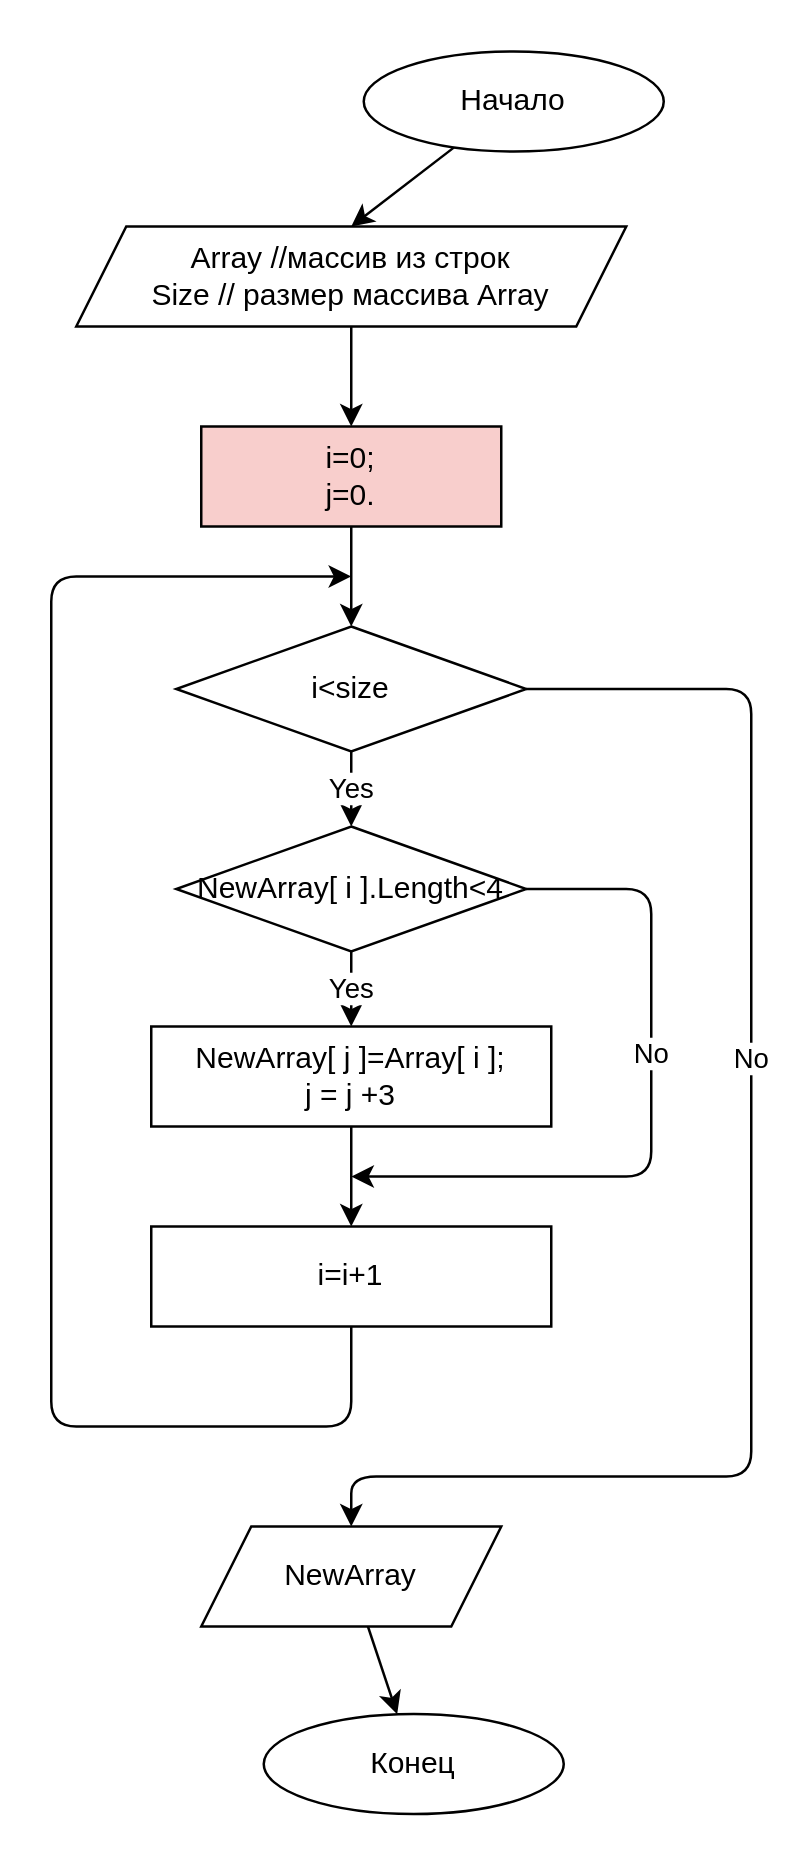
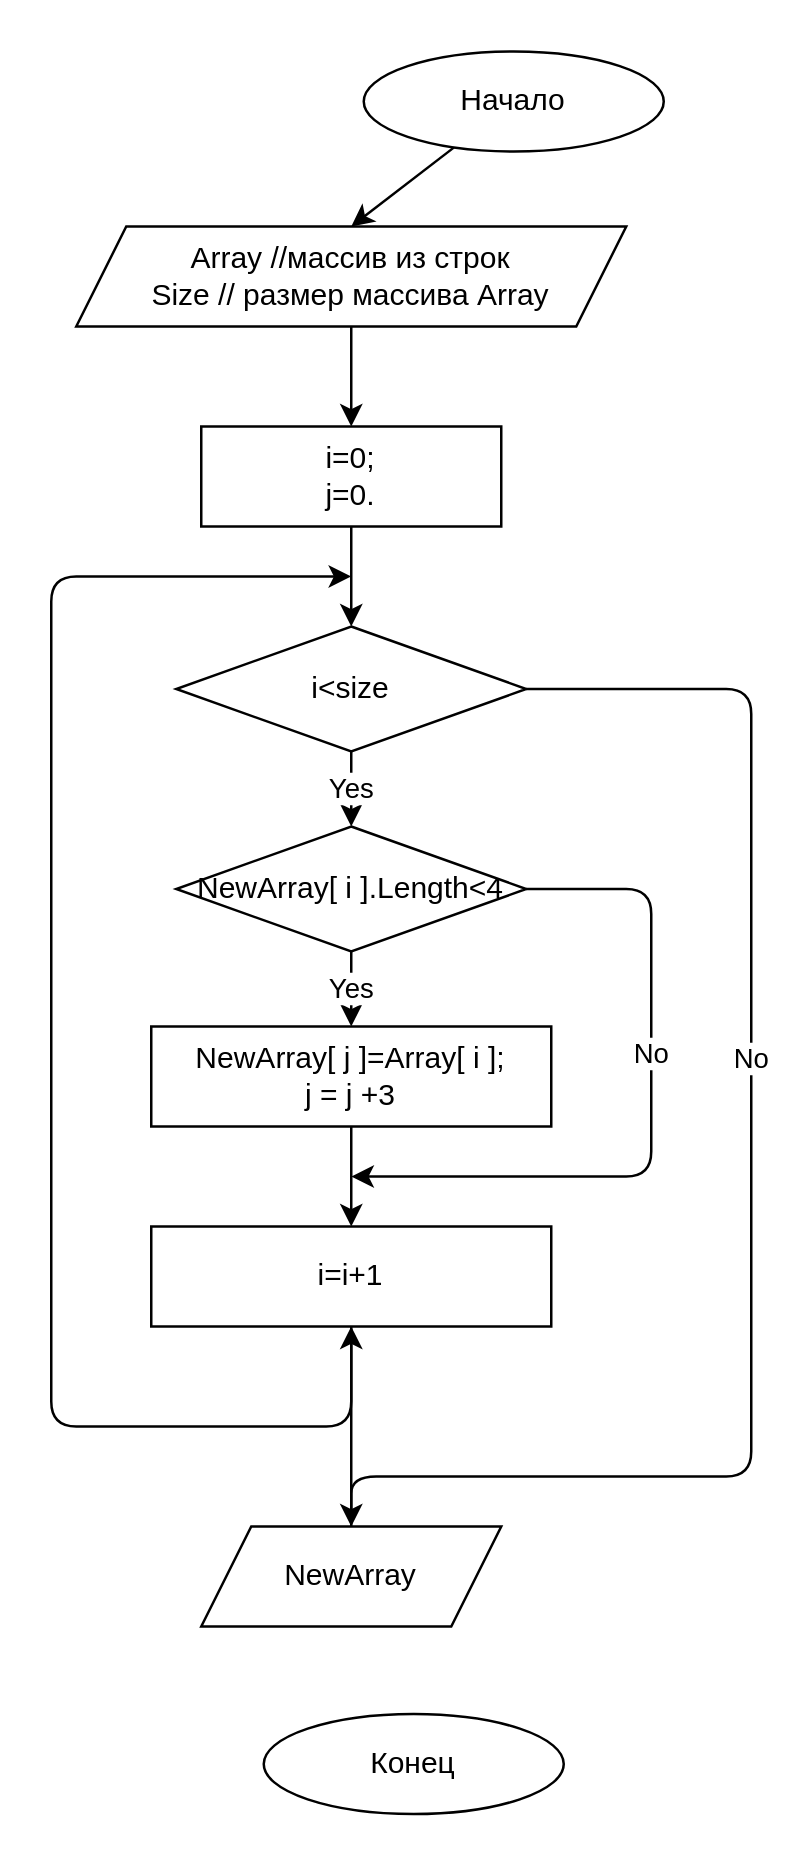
- <mxCell id="7" value="i=0;&lt;br&gt;j=0." style="whiteSpace=wrap;html=1;fillColor=#f8cecc;" vertex="1" parent="1"><mxGeometry x="80" y="170" width="120" height="40" as="geometry" /></mxCell>
+ <mxCell id="7" value="i=0;&lt;br&gt;j=0." style="whiteSpace=wrap;html=1;" vertex="1" parent="1"><mxGeometry x="80" y="170" width="120" height="40" as="geometry" /></mxCell>
- <mxCell id="18" value="" style="edgeStyle=none;html=1;" edge="1" parent="1" source="19" target="20"><mxGeometry relative="1" as="geometry" /></mxCell>
+ <mxCell id="18" value="" style="edgeStyle=none;html=1;" edge="1" parent="1" source="19" target="17"><mxGeometry relative="1" as="geometry" /></mxCell>
